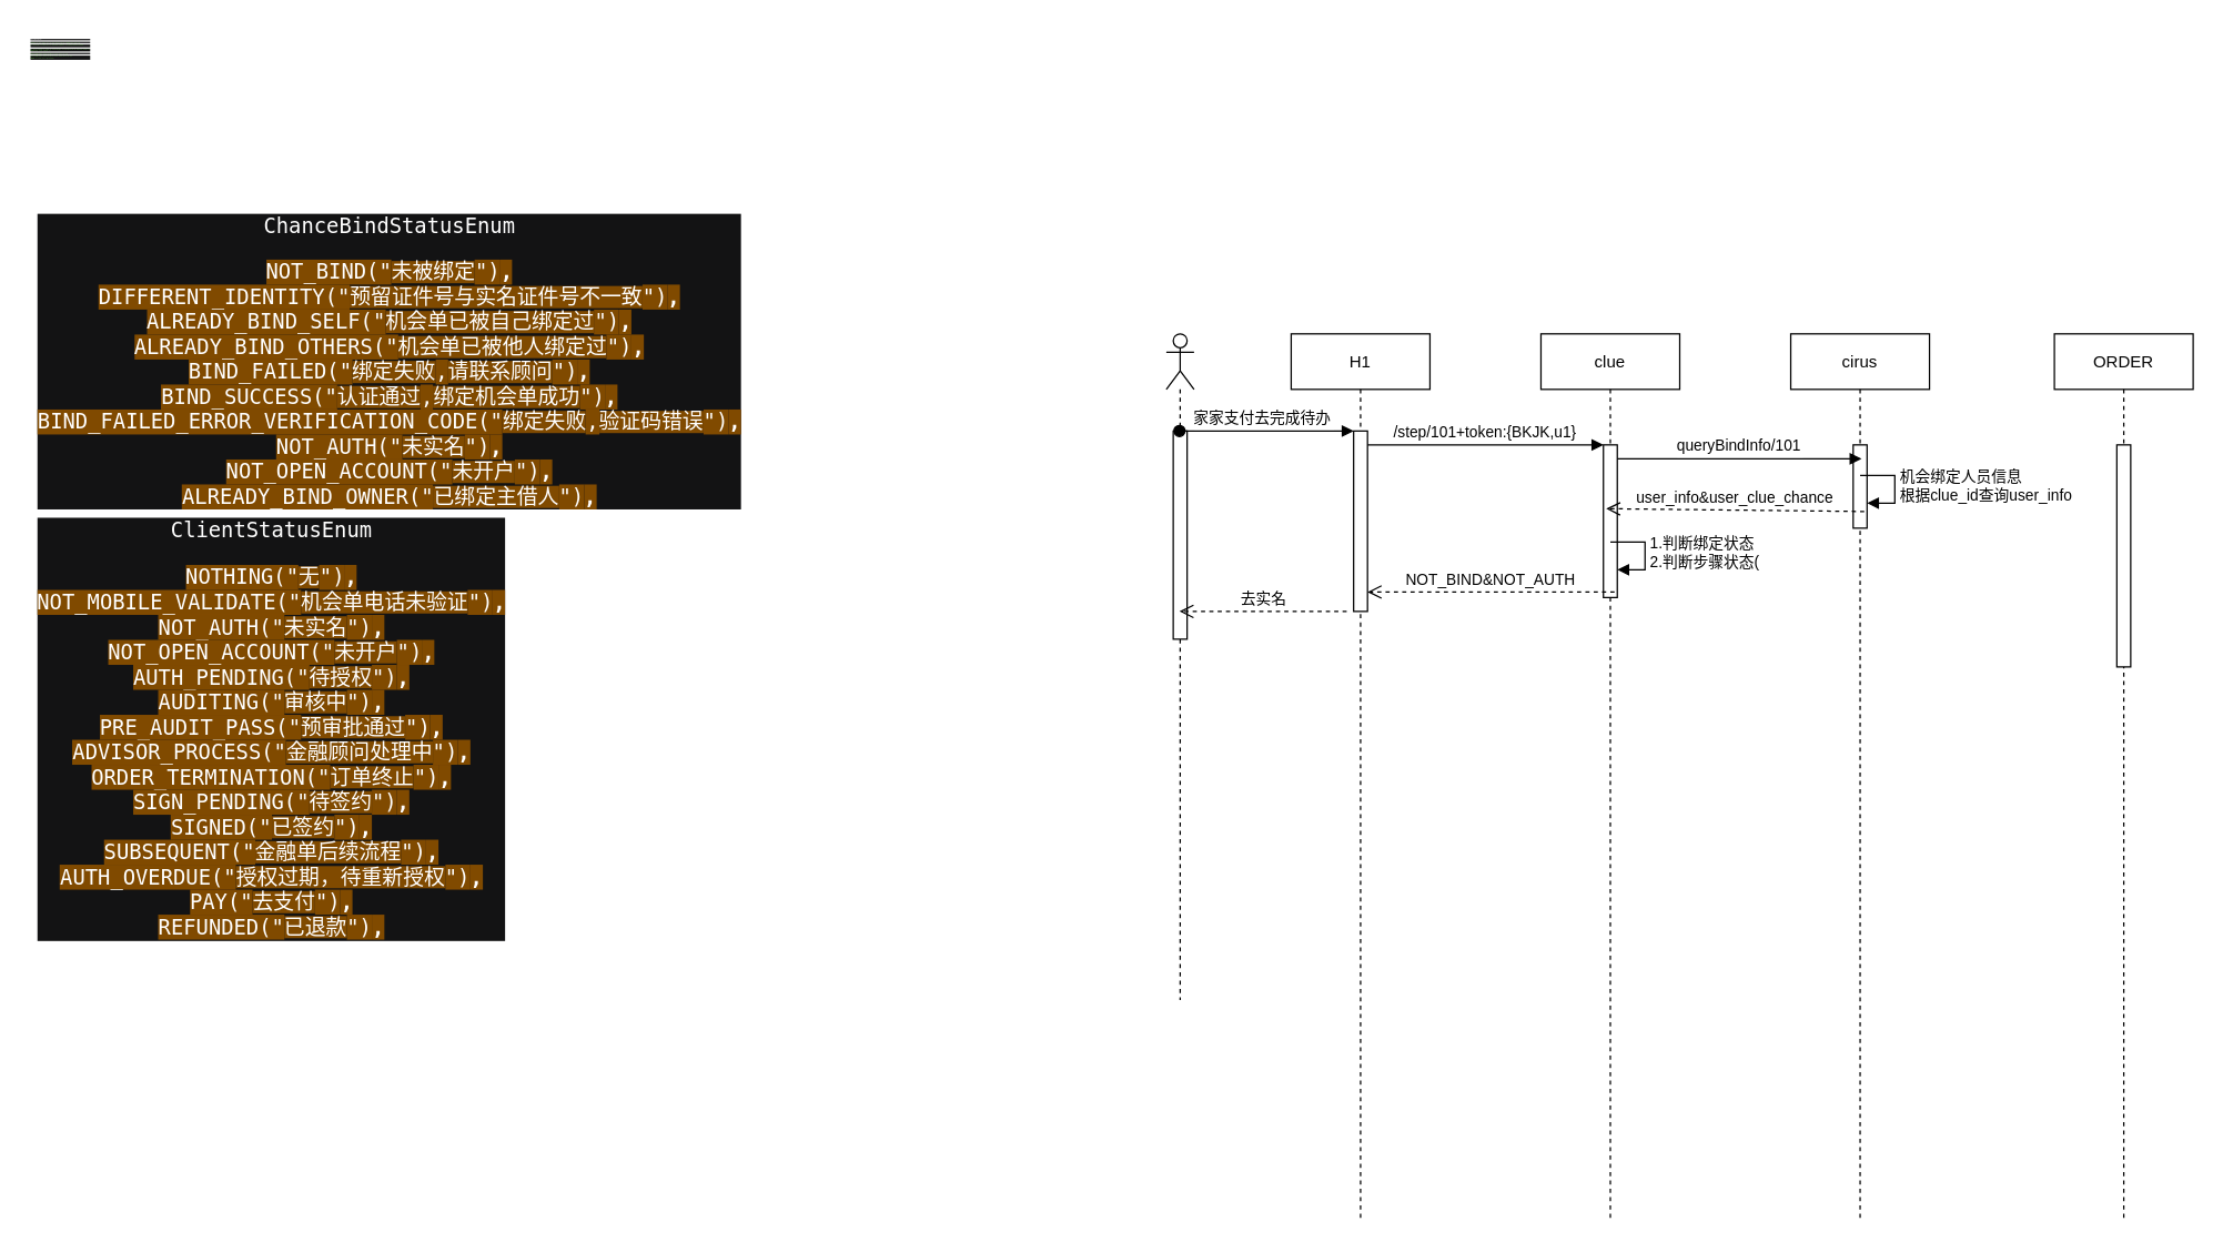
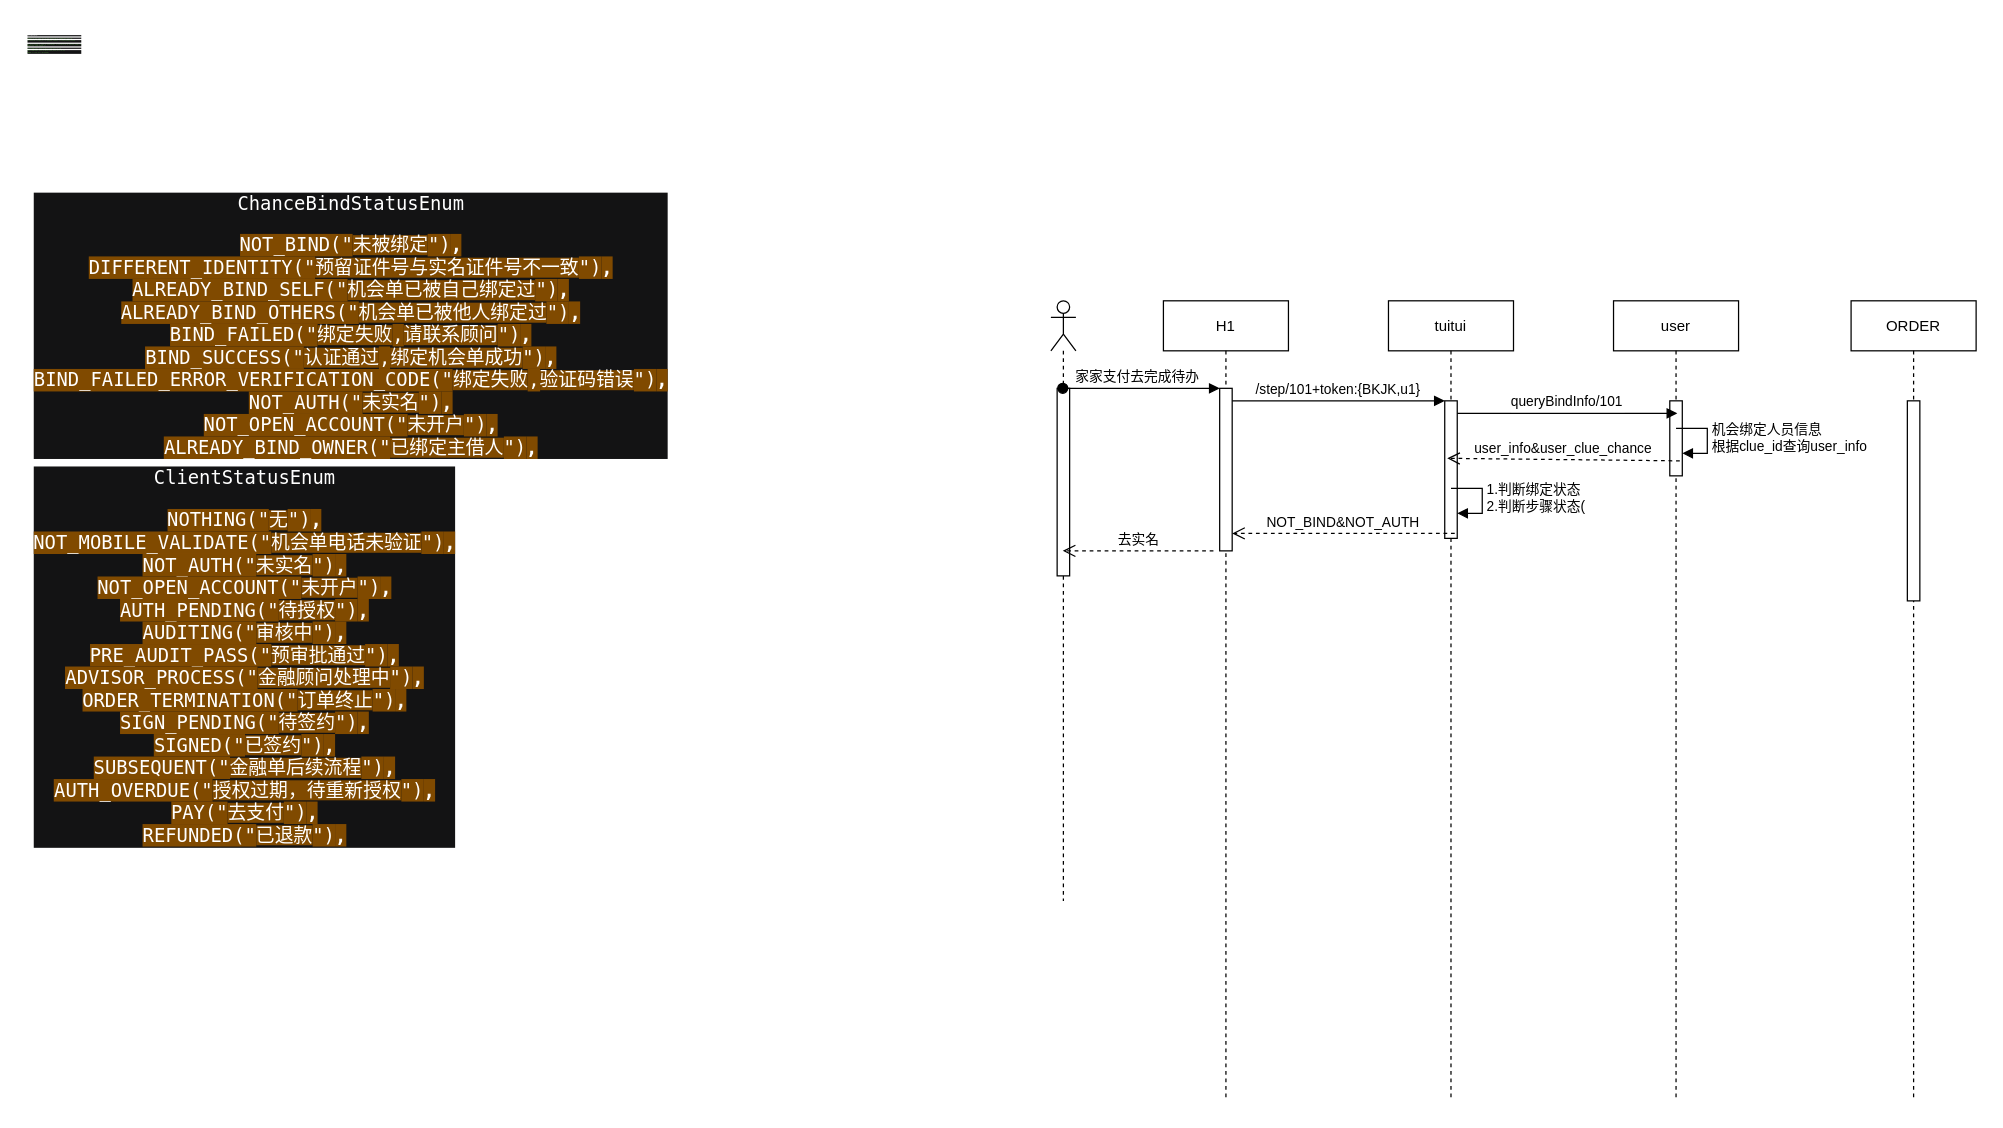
- <mxCell id="4" value="clue" style="shape=umlLifeline;perimeter=lifelinePerimeter;container=1;collapsible=0;recursiveResize=0;rounded=0;shadow=0;strokeWidth=1;" vertex="1" parent="1"><mxGeometry x="1110" y="240" width="100" height="640" as="geometry" /></mxCell>
+ <mxCell id="4" value="tuitui" style="shape=umlLifeline;perimeter=lifelinePerimeter;container=1;collapsible=0;recursiveResize=0;rounded=0;shadow=0;strokeWidth=1;" vertex="1" parent="1"><mxGeometry x="1110" y="240" width="100" height="640" as="geometry" /></mxCell>
- <mxCell id="9" value="cirus" style="shape=umlLifeline;perimeter=lifelinePerimeter;container=1;collapsible=0;recursiveResize=0;rounded=0;shadow=0;strokeWidth=1;" vertex="1" parent="1"><mxGeometry x="1290" y="240" width="100" height="640" as="geometry" /></mxCell>
+ <mxCell id="9" value="user" style="shape=umlLifeline;perimeter=lifelinePerimeter;container=1;collapsible=0;recursiveResize=0;rounded=0;shadow=0;strokeWidth=1;" vertex="1" parent="1"><mxGeometry x="1290" y="240" width="100" height="640" as="geometry" /></mxCell>
